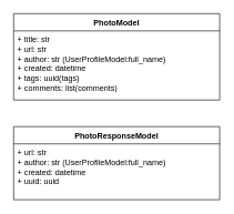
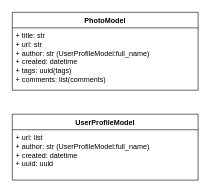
- <mxCell id="4" value="PhotoResponseModel" style="swimlane;fontStyle=1;align=center;verticalAlign=top;childLayout=stackLayout;horizontal=1;startSize=26;horizontalStack=0;resizeParent=1;resizeParentMax=0;resizeLast=0;collapsible=1;marginBottom=0;whiteSpace=wrap;html=1;" vertex="1" parent="1"><mxGeometry x="20" y="190" width="310" height="110" as="geometry" /></mxCell>
+ <mxCell id="4" value="UserProfileModel" style="swimlane;fontStyle=1;align=center;verticalAlign=top;childLayout=stackLayout;horizontal=1;startSize=26;horizontalStack=0;resizeParent=1;resizeParentMax=0;resizeLast=0;collapsible=1;marginBottom=0;whiteSpace=wrap;html=1;" vertex="1" parent="1"><mxGeometry x="20" y="190" width="310" height="110" as="geometry" /></mxCell>
- <mxCell id="5" value="+ url: str&lt;br&gt;+ author: str (UserProfileModel:full_name)&lt;br&gt;+ created: datetime&lt;br&gt;+ uuid: uuid" style="text;strokeColor=none;fillColor=none;align=left;verticalAlign=top;spacingLeft=4;spacingRight=4;overflow=hidden;rotatable=0;points=[[0,0.5],[1,0.5]];portConstraint=eastwest;whiteSpace=wrap;html=1;" vertex="1" parent="4"><mxGeometry y="26" width="310" height="84" as="geometry" /></mxCell>
+ <mxCell id="5" value="+ url: list&lt;br&gt;+ author: str (UserProfileModel:full_name)&lt;br&gt;+ created: datetime&lt;br&gt;+ uuid: uuid" style="text;strokeColor=none;fillColor=none;align=left;verticalAlign=top;spacingLeft=4;spacingRight=4;overflow=hidden;rotatable=0;points=[[0,0.5],[1,0.5]];portConstraint=eastwest;whiteSpace=wrap;html=1;" vertex="1" parent="4"><mxGeometry y="26" width="310" height="84" as="geometry" /></mxCell>
